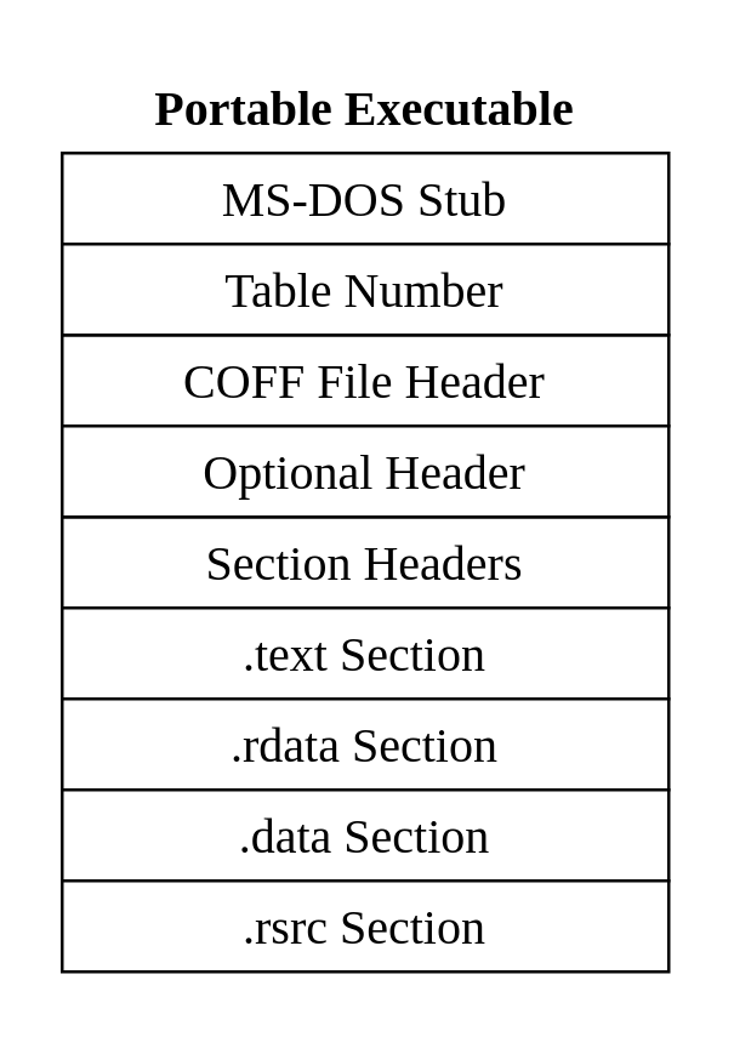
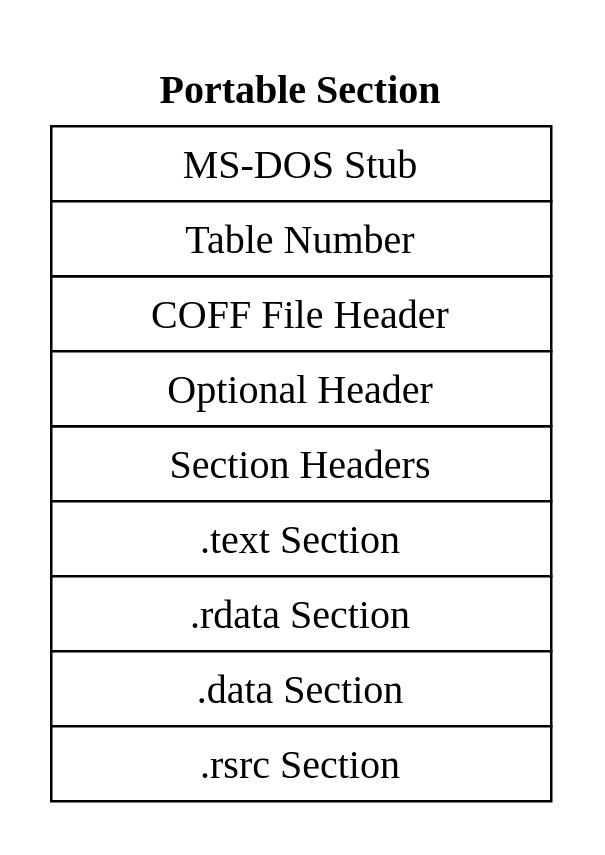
- <mxCell id="11" value="&lt;b&gt;Portable Executable&lt;/b&gt;" style="text;html=1;strokeColor=none;fillColor=none;align=center;verticalAlign=middle;whiteSpace=wrap;rounded=0;fontFamily=LMRoman10-Regular;fontSize=16;fontColor=default;" vertex="1" parent="1"><mxGeometry x="20" y="20" width="200" height="30" as="geometry" /></mxCell>
+ <mxCell id="11" value="&lt;b&gt;Portable Section&lt;/b&gt;" style="text;html=1;strokeColor=none;fillColor=none;align=center;verticalAlign=middle;whiteSpace=wrap;rounded=0;fontFamily=LMRoman10-Regular;fontSize=16;fontColor=default;" vertex="1" parent="1"><mxGeometry x="20" y="20" width="200" height="30" as="geometry" /></mxCell>
